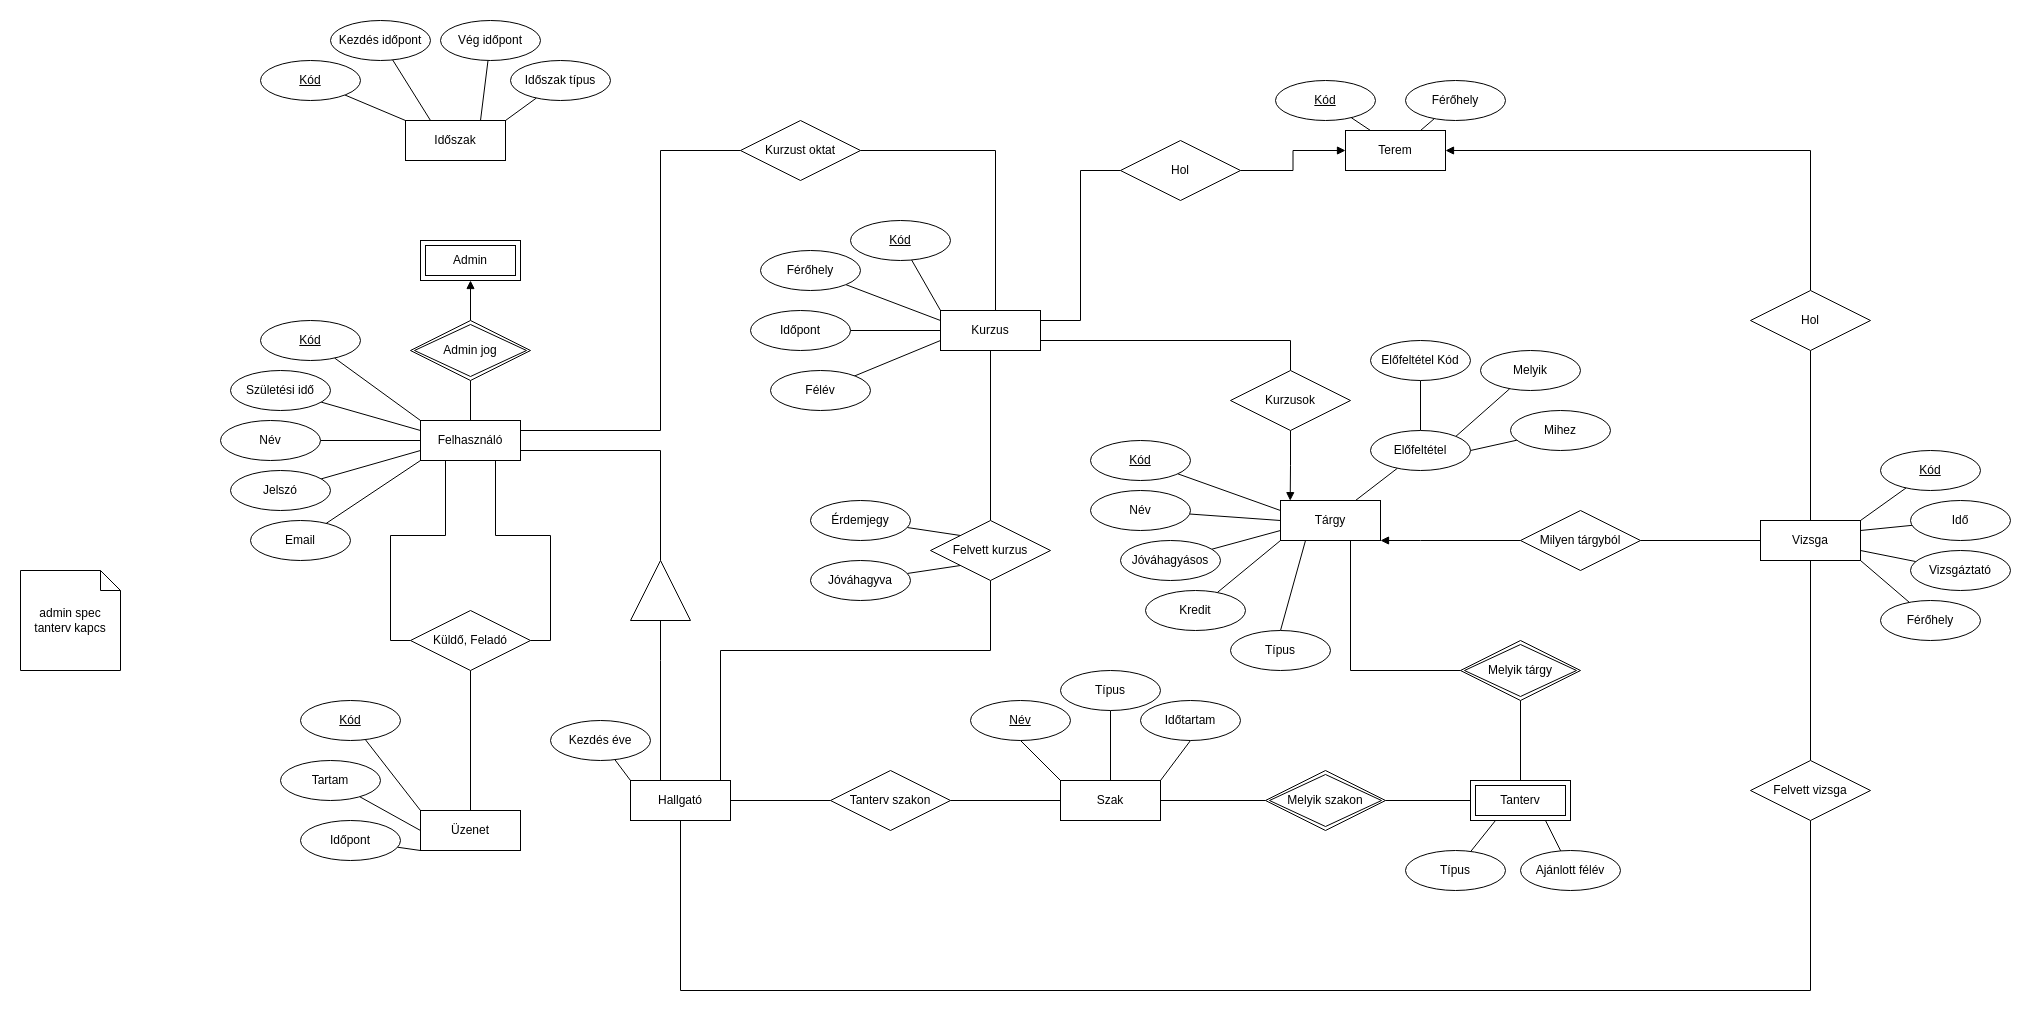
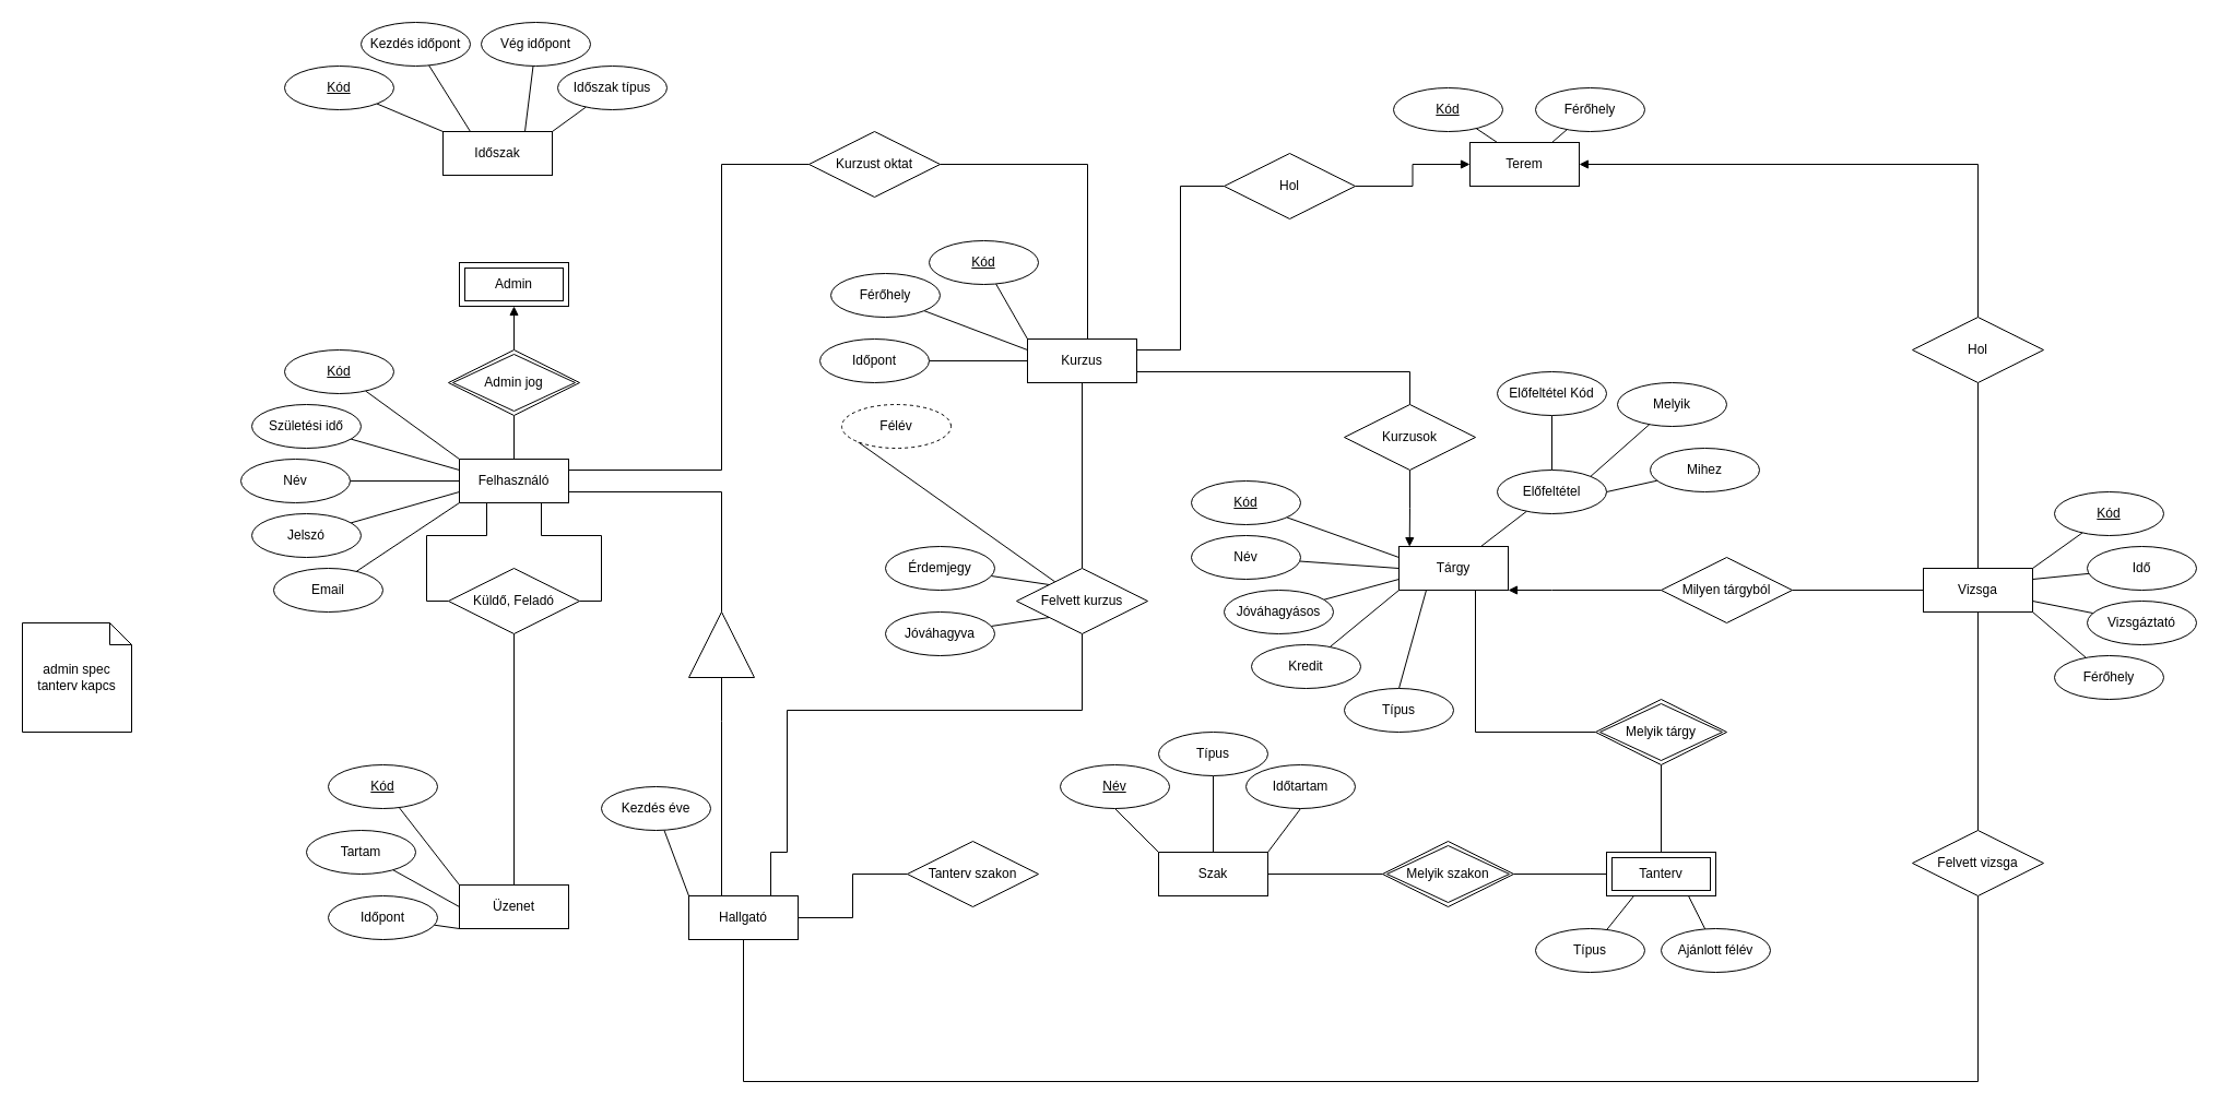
- <mxCell id="60" style="rounded=0;orthogonalLoop=1;jettySize=auto;html=1;entryX=0;entryY=0.75;entryDx=0;entryDy=0;fontFamily=Helvetica;fontSize=12;fontColor=default;endArrow=none;endFill=0;exitX=0;exitY=1;exitDx=0;exitDy=0;" parent="1" source="61" target="53" edge="1"><mxGeometry relative="1" as="geometry" /></mxCell>
+ <mxCell id="60" style="rounded=0;orthogonalLoop=1;jettySize=auto;html=1;fontFamily=Helvetica;fontSize=12;fontColor=default;endArrow=none;endFill=0;exitX=0;exitY=1;exitDx=0;exitDy=0;" parent="1" source="61" target="123" edge="1"><mxGeometry relative="1" as="geometry" /></mxCell>
- <mxCell id="61" value="&lt;div&gt;Félév&lt;/div&gt;" style="ellipse;whiteSpace=wrap;html=1;align=center;strokeColor=default;verticalAlign=middle;fontFamily=Helvetica;fontSize=12;fontColor=default;fillColor=default;flipV=1;flipH=0;" parent="1" vertex="1"><mxGeometry x="770" y="370" width="100" height="40" as="geometry" /></mxCell>
+ <mxCell id="61" value="&lt;div&gt;Félév&lt;/div&gt;" style="ellipse;whiteSpace=wrap;html=1;align=center;strokeColor=default;verticalAlign=middle;fontFamily=Helvetica;fontSize=12;fontColor=default;fillColor=default;flipV=1;flipH=0;dashed=1;" parent="1" vertex="1"><mxGeometry x="770" y="370" width="100" height="40" as="geometry" /></mxCell>
- <mxCell id="111" value="Küldő, Feladó" style="shape=rhombus;perimeter=rhombusPerimeter;whiteSpace=wrap;html=1;align=center;strokeColor=default;verticalAlign=middle;fontFamily=Helvetica;fontSize=12;fontColor=default;fillColor=default;" parent="1" vertex="1"><mxGeometry x="410" y="610" width="120" height="60" as="geometry" /></mxCell>
+ <mxCell id="111" value="Küldő, Feladó" style="shape=rhombus;perimeter=rhombusPerimeter;whiteSpace=wrap;html=1;align=center;strokeColor=default;verticalAlign=middle;fontFamily=Helvetica;fontSize=12;fontColor=default;fillColor=default;" parent="1" vertex="1"><mxGeometry x="410" y="520" width="120" height="60" as="geometry" /></mxCell>
- <mxCell id="18" value="Hallgató" style="whiteSpace=wrap;html=1;align=center;strokeColor=default;verticalAlign=middle;fontFamily=Helvetica;fontSize=12;fontColor=default;fillColor=default;" parent="1" vertex="1"><mxGeometry x="630" y="780" width="100" height="40" as="geometry" /></mxCell>
+ <mxCell id="18" value="Hallgató" style="whiteSpace=wrap;html=1;align=center;strokeColor=default;verticalAlign=middle;fontFamily=Helvetica;fontSize=12;fontColor=default;fillColor=default;" parent="1" vertex="1"><mxGeometry x="630" y="820" width="100" height="40" as="geometry" /></mxCell>
- <mxCell id="24" style="edgeStyle=orthogonalEdgeStyle;rounded=0;orthogonalLoop=1;jettySize=auto;html=1;entryX=1;entryY=0.5;entryDx=0;entryDy=0;fontFamily=Helvetica;fontSize=12;fontColor=default;endArrow=none;endFill=0;startArrow=none;startFill=0;" parent="1" source="25" target="27" edge="1"><mxGeometry relative="1" as="geometry" /></mxCell>
